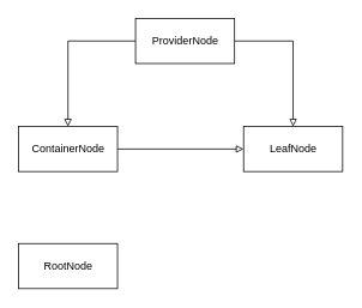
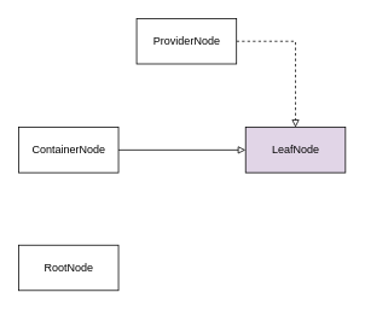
- <mxCell id="2" value="" style="edgeStyle=orthogonalEdgeStyle;rounded=0;orthogonalLoop=1;jettySize=auto;html=1;endArrow=block;endFill=0;" edge="1" parent="1" source="4" target="6"><mxGeometry relative="1" as="geometry" /></mxCell>
- <mxCell id="3" value="" style="edgeStyle=orthogonalEdgeStyle;rounded=0;orthogonalLoop=1;jettySize=auto;html=1;endArrow=block;endFill=0;" edge="1" parent="1" source="4" target="7"><mxGeometry relative="1" as="geometry" /></mxCell>
+ <mxCell id="3" value="" style="edgeStyle=orthogonalEdgeStyle;rounded=0;orthogonalLoop=1;jettySize=auto;html=1;endArrow=block;endFill=0;dashed=1;" edge="1" parent="1" source="4" target="7"><mxGeometry relative="1" as="geometry" /></mxCell>
- <mxCell id="7" value="LeafNode" style="html=1;" vertex="1" parent="1"><mxGeometry x="270" y="140" width="110" height="50" as="geometry" /></mxCell>
+ <mxCell id="7" value="LeafNode" style="html=1;fillColor=#e1d5e7;" vertex="1" parent="1"><mxGeometry x="270" y="140" width="110" height="50" as="geometry" /></mxCell>
